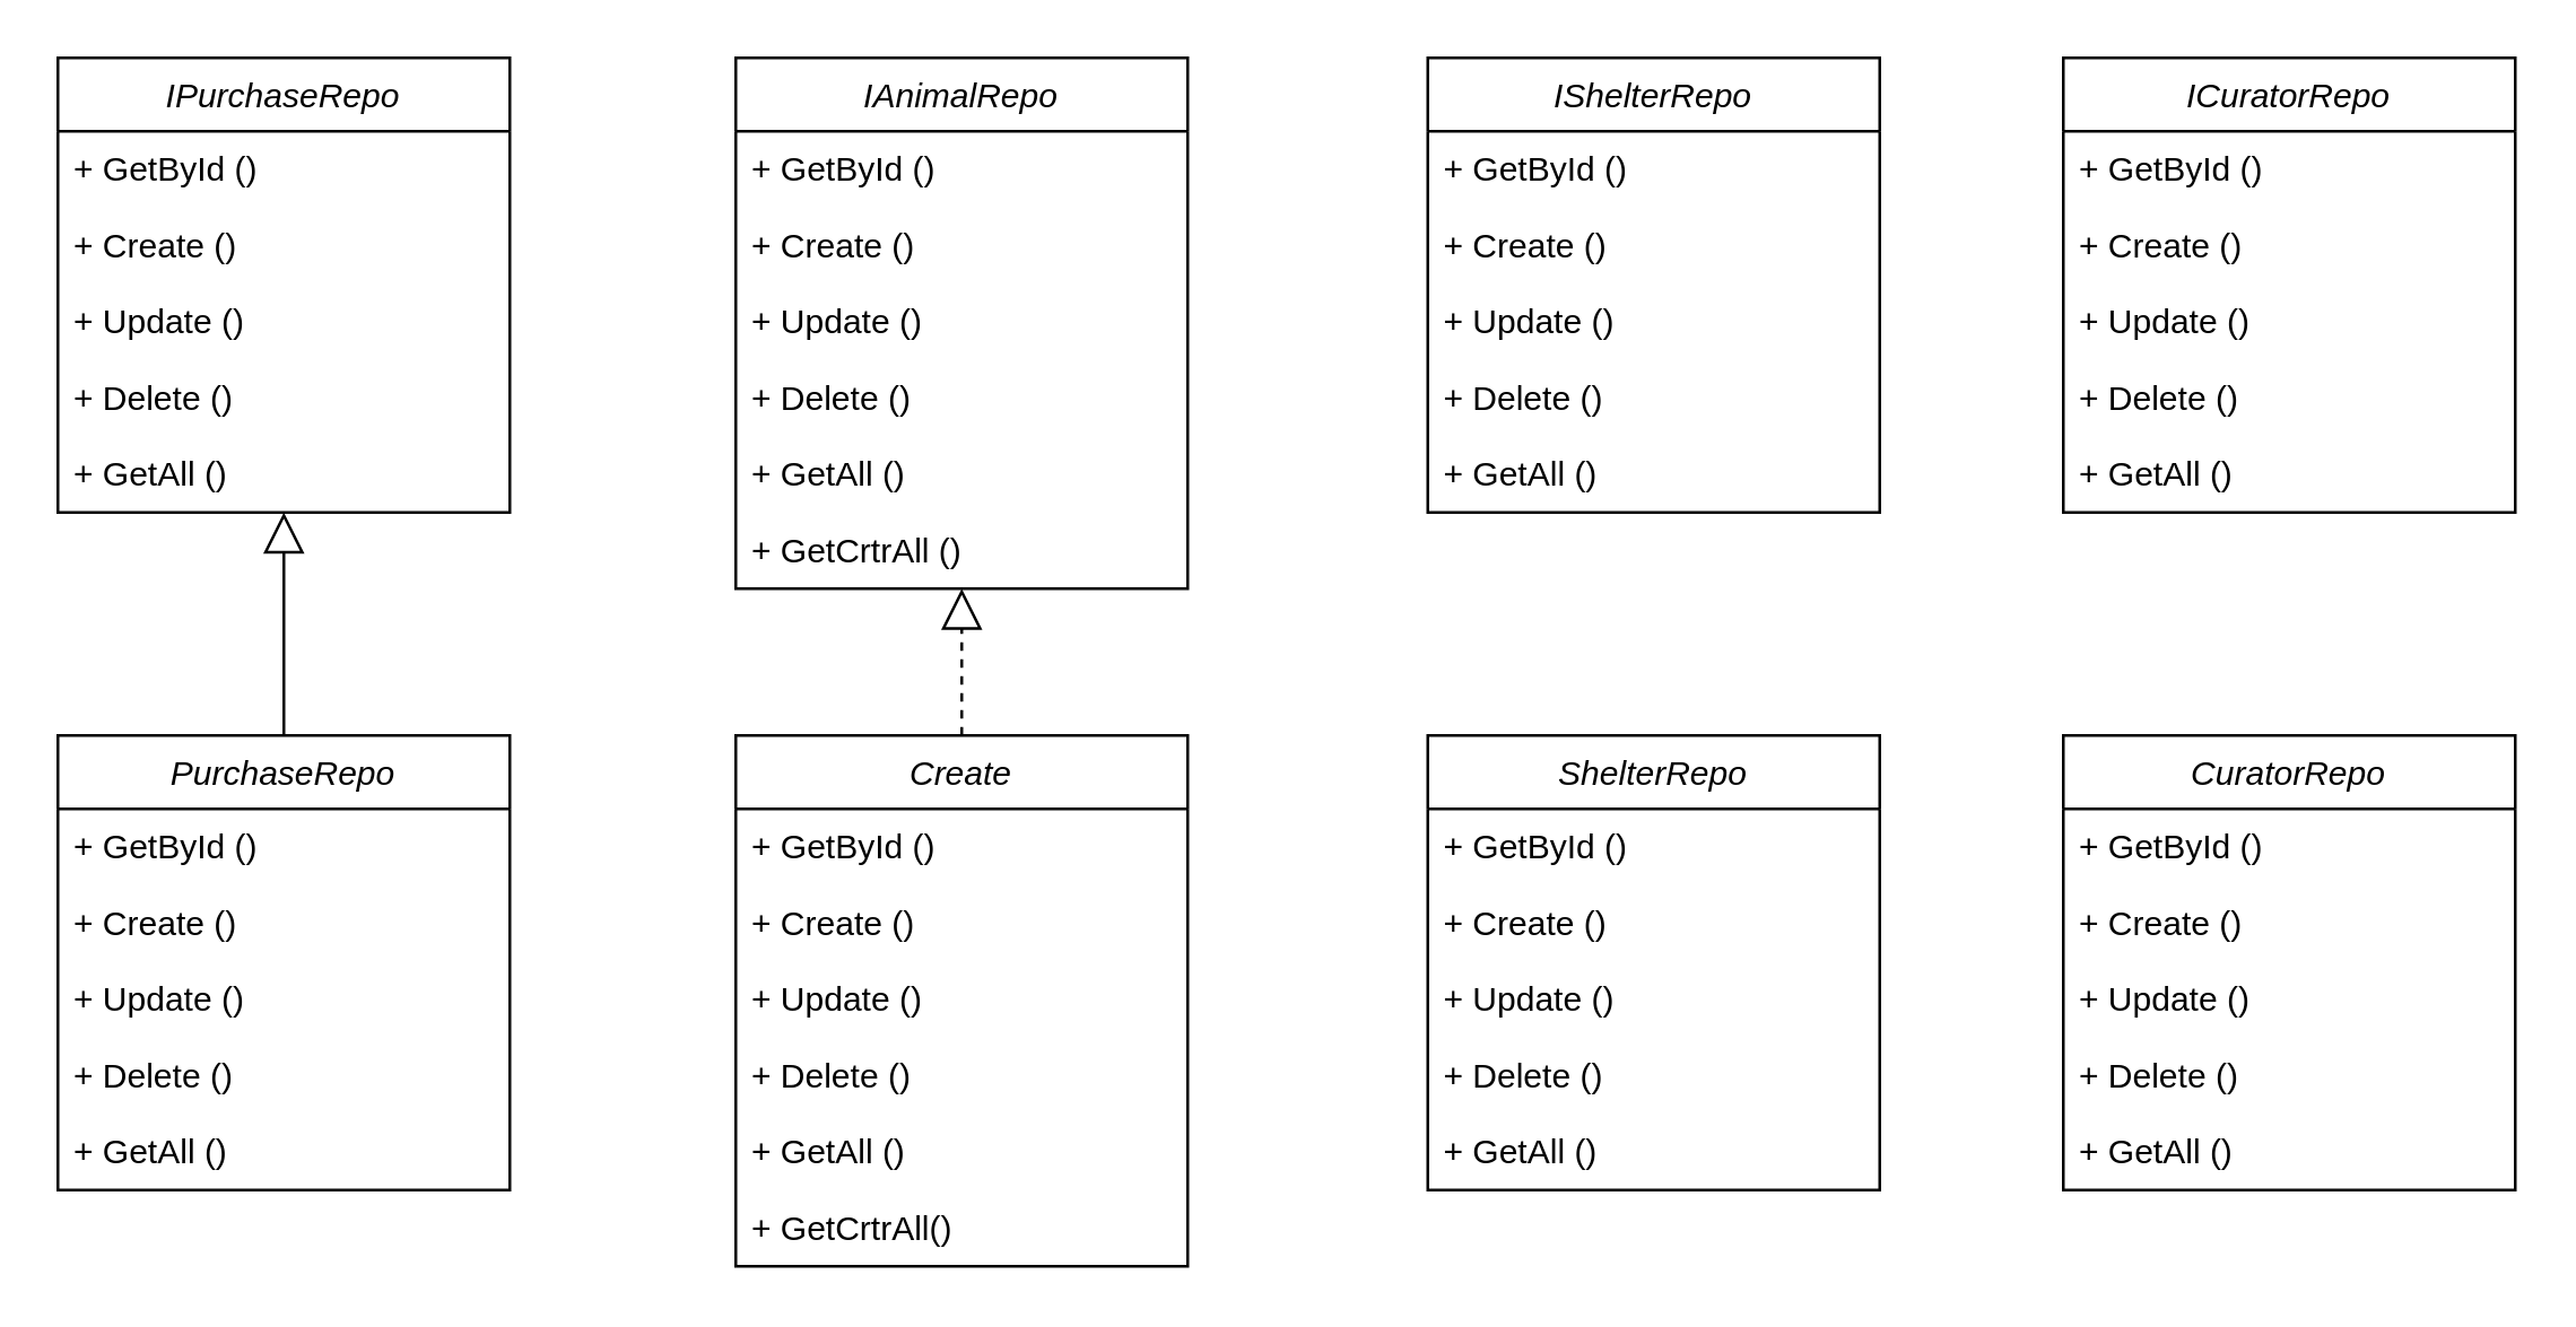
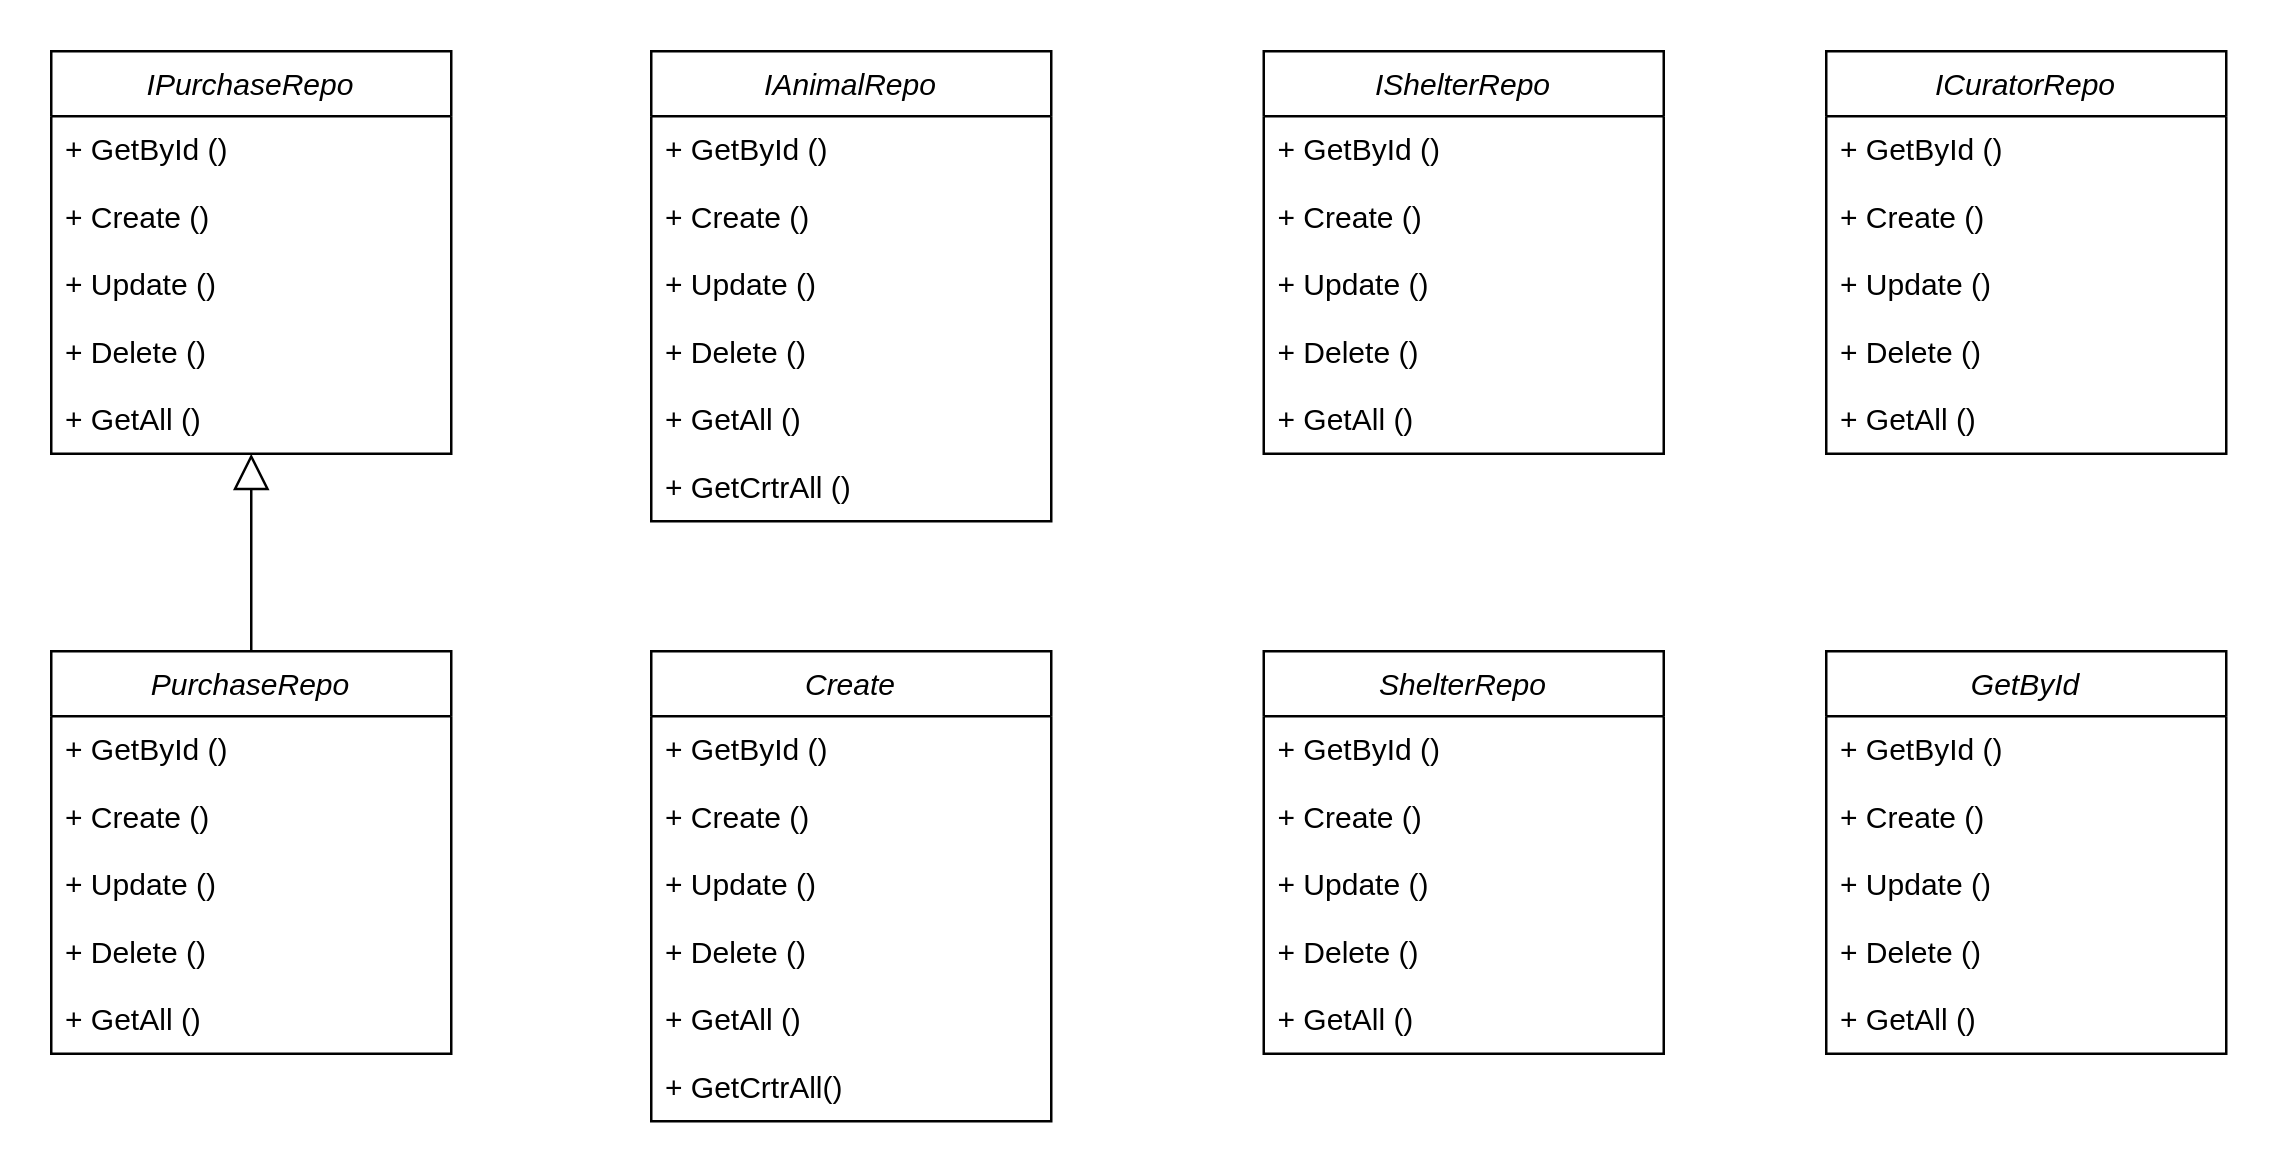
- <mxCell id="40" value="" style="endArrow=block;dashed=1;endFill=0;endSize=12;html=1;entryX=0.5;entryY=1;entryDx=0;entryDy=0;exitX=0.5;exitY=0;exitDx=0;exitDy=0;" parent="1" source="33" target="26" edge="1"><mxGeometry width="160" relative="1" as="geometry"><mxPoint x="440" y="280" as="sourcePoint" /><mxPoint x="600" y="280" as="targetPoint" /></mxGeometry></mxCell>
- <mxCell id="20" value="CuratorRepo" style="swimlane;fontStyle=2;align=center;verticalAlign=top;childLayout=stackLayout;horizontal=1;startSize=26;horizontalStack=0;resizeParent=1;resizeLast=0;collapsible=1;marginBottom=0;rounded=0;shadow=0;strokeWidth=1;" parent="1" vertex="1"><mxGeometry x="730" y="260" width="160" height="161" as="geometry"><mxRectangle x="220" y="120" width="160" height="26" as="alternateBounds" /></mxGeometry></mxCell>
+ <mxCell id="20" value="GetById" style="swimlane;fontStyle=2;align=center;verticalAlign=top;childLayout=stackLayout;horizontal=1;startSize=26;horizontalStack=0;resizeParent=1;resizeLast=0;collapsible=1;marginBottom=0;rounded=0;shadow=0;strokeWidth=1;" parent="1" vertex="1"><mxGeometry x="730" y="260" width="160" height="161" as="geometry"><mxRectangle x="220" y="120" width="160" height="26" as="alternateBounds" /></mxGeometry></mxCell>
